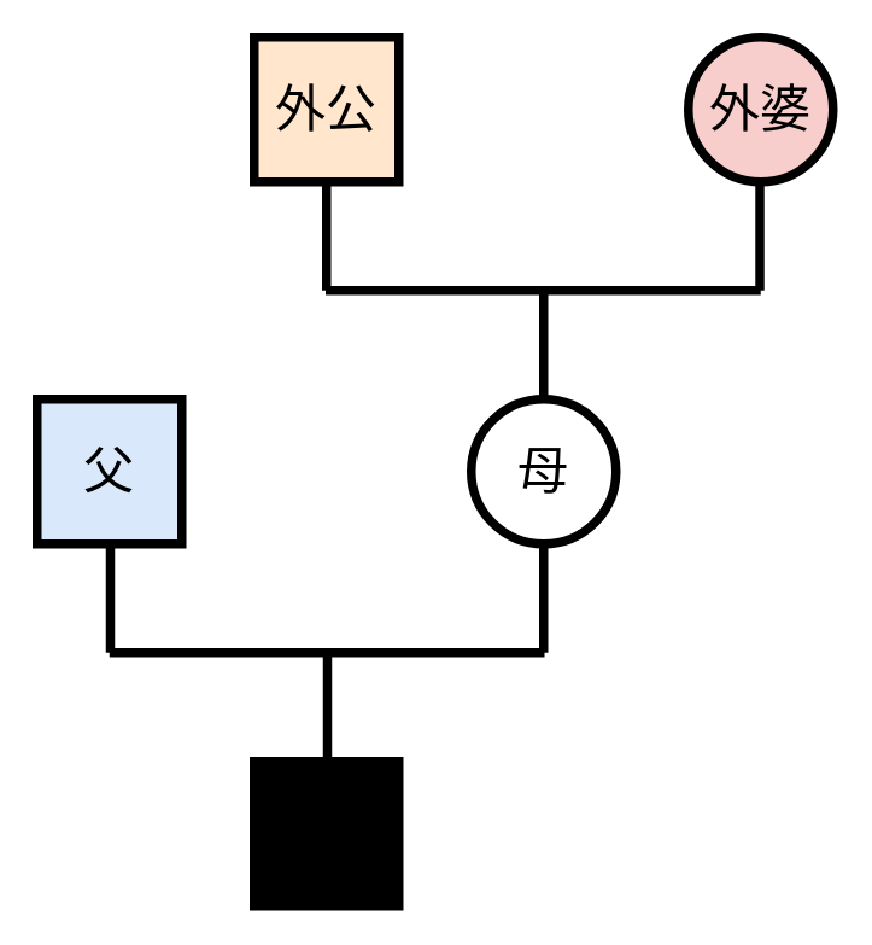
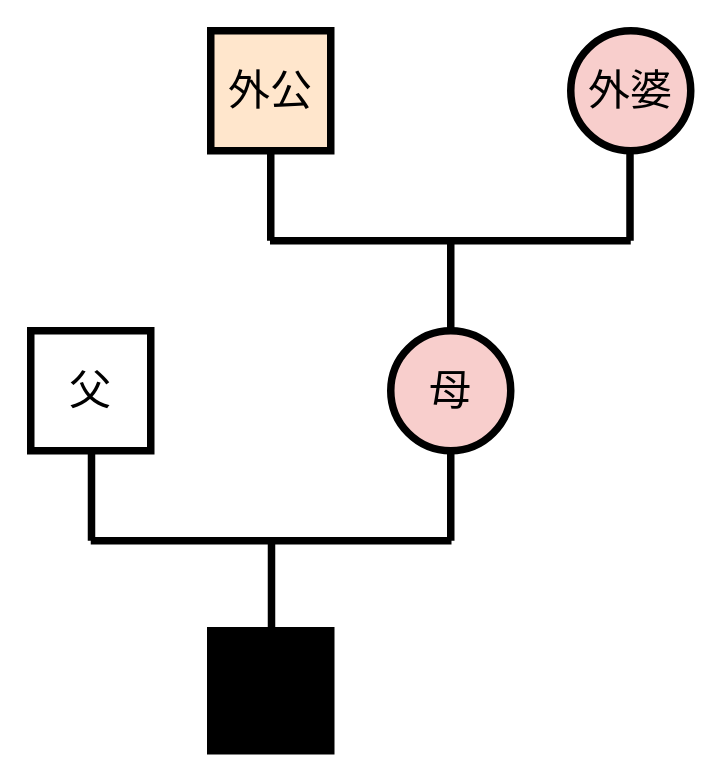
- <mxCell id="9" value="&lt;font style=&quot;font-size: 28px;&quot;&gt;父&lt;/font&gt;" style="whiteSpace=wrap;html=1;aspect=fixed;strokeWidth=5;fillColor=#dae8fc;" parent="1" vertex="1"><mxGeometry x="20" y="220" width="80" height="80" as="geometry" /></mxCell>
+ <mxCell id="9" value="&lt;font style=&quot;font-size: 28px;&quot;&gt;父&lt;/font&gt;" style="whiteSpace=wrap;html=1;aspect=fixed;strokeWidth=5;" parent="1" vertex="1"><mxGeometry x="20" y="220" width="80" height="80" as="geometry" /></mxCell>
- <mxCell id="8" value="&lt;font style=&quot;font-size: 28px;&quot;&gt;母&lt;/font&gt;" style="ellipse;whiteSpace=wrap;html=1;aspect=fixed;strokeWidth=5;" parent="1" vertex="1"><mxGeometry x="260" y="220" width="80" height="80" as="geometry" /></mxCell>
+ <mxCell id="8" value="&lt;font style=&quot;font-size: 28px;&quot;&gt;母&lt;/font&gt;" style="ellipse;whiteSpace=wrap;html=1;aspect=fixed;strokeWidth=5;fillColor=#f8cecc;" parent="1" vertex="1"><mxGeometry x="260" y="220" width="80" height="80" as="geometry" /></mxCell>
